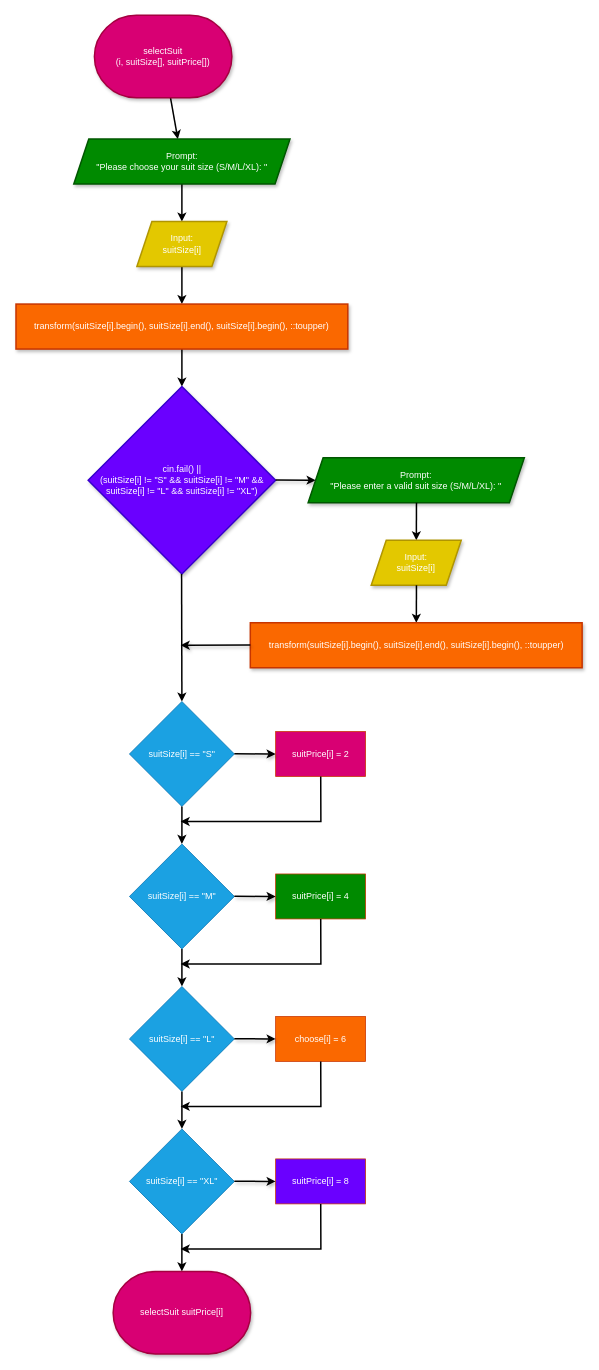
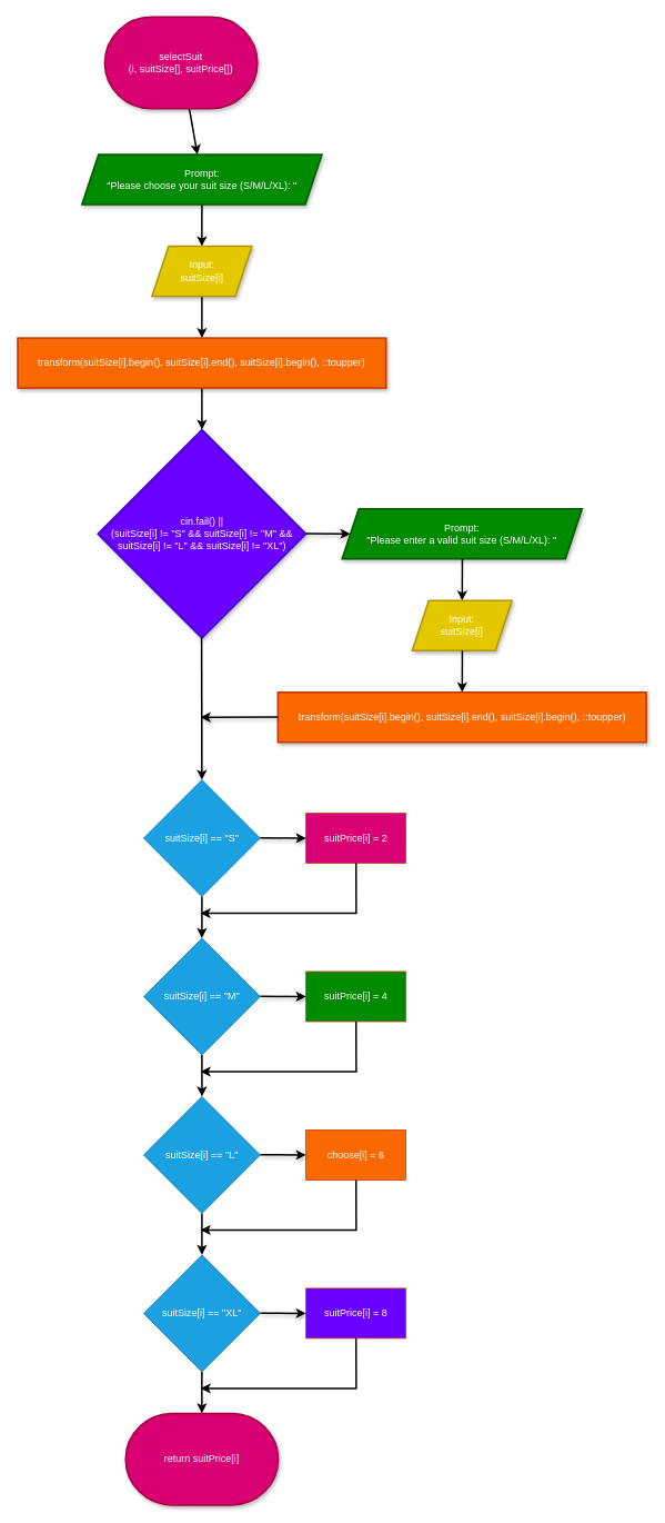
- <mxCell id="39" value="selectSuit suitPrice[i]" style="strokeWidth=2;html=1;shape=mxgraph.flowchart.terminator;whiteSpace=wrap;fillColor=#d80073;strokeColor=#A50040;shadow=1;fontColor=#ffffff;" vertex="1" parent="1"><mxGeometry x="150" y="1695" width="183.33" height="110" as="geometry" /></mxCell>
+ <mxCell id="39" value="return suitPrice[i]" style="strokeWidth=2;html=1;shape=mxgraph.flowchart.terminator;whiteSpace=wrap;fillColor=#d80073;strokeColor=#A50040;shadow=1;fontColor=#ffffff;" vertex="1" parent="1"><mxGeometry x="150" y="1695" width="183.33" height="110" as="geometry" /></mxCell>
